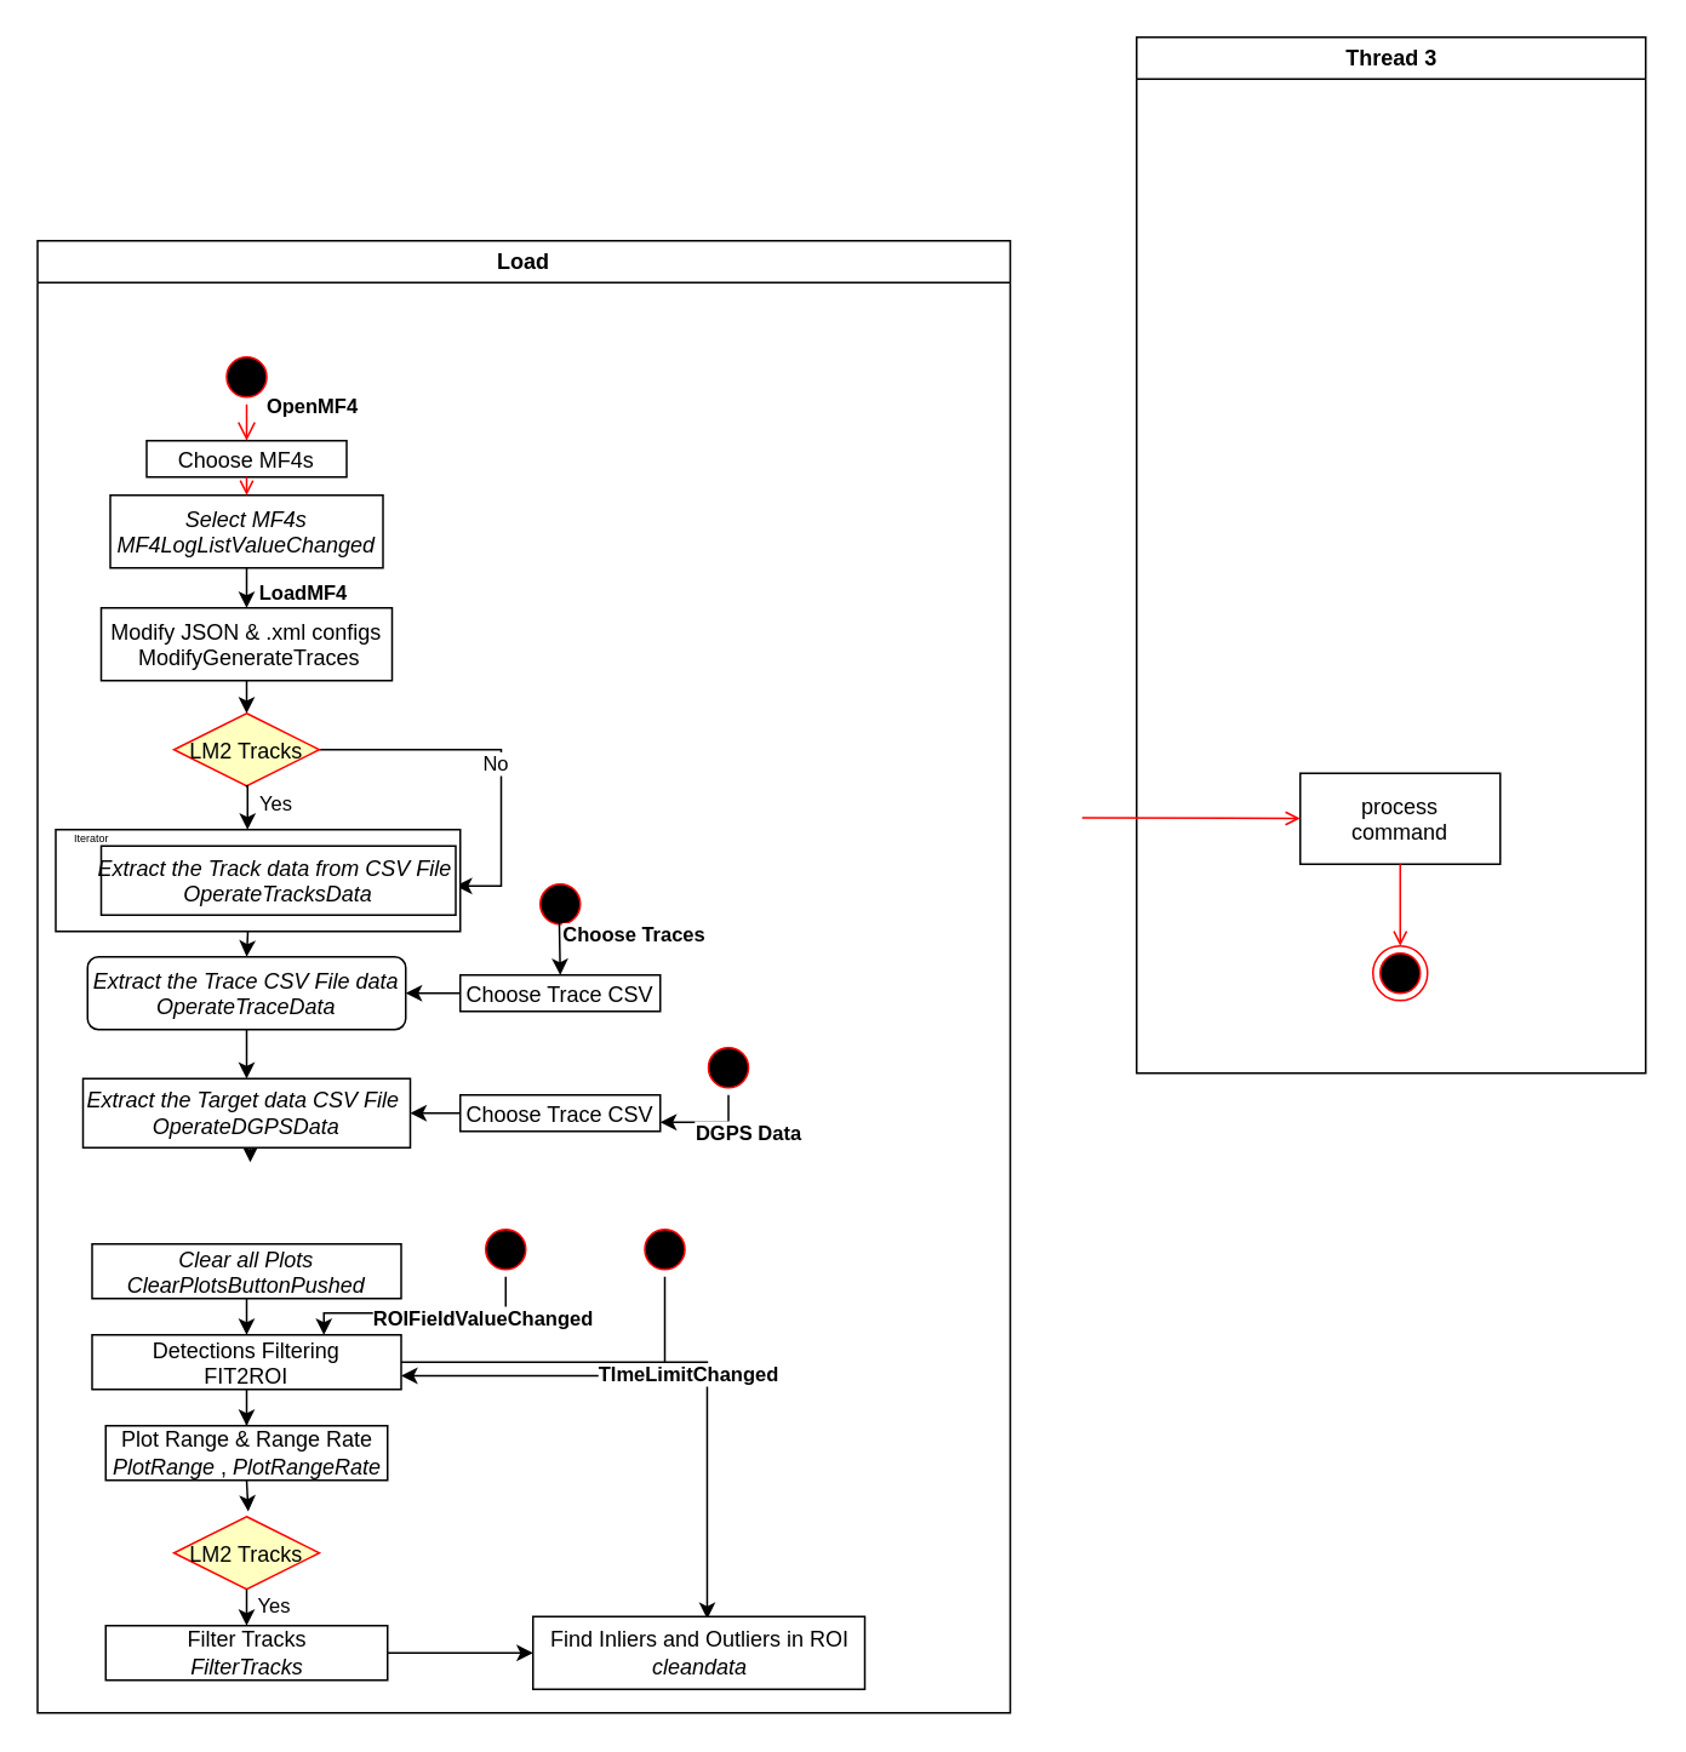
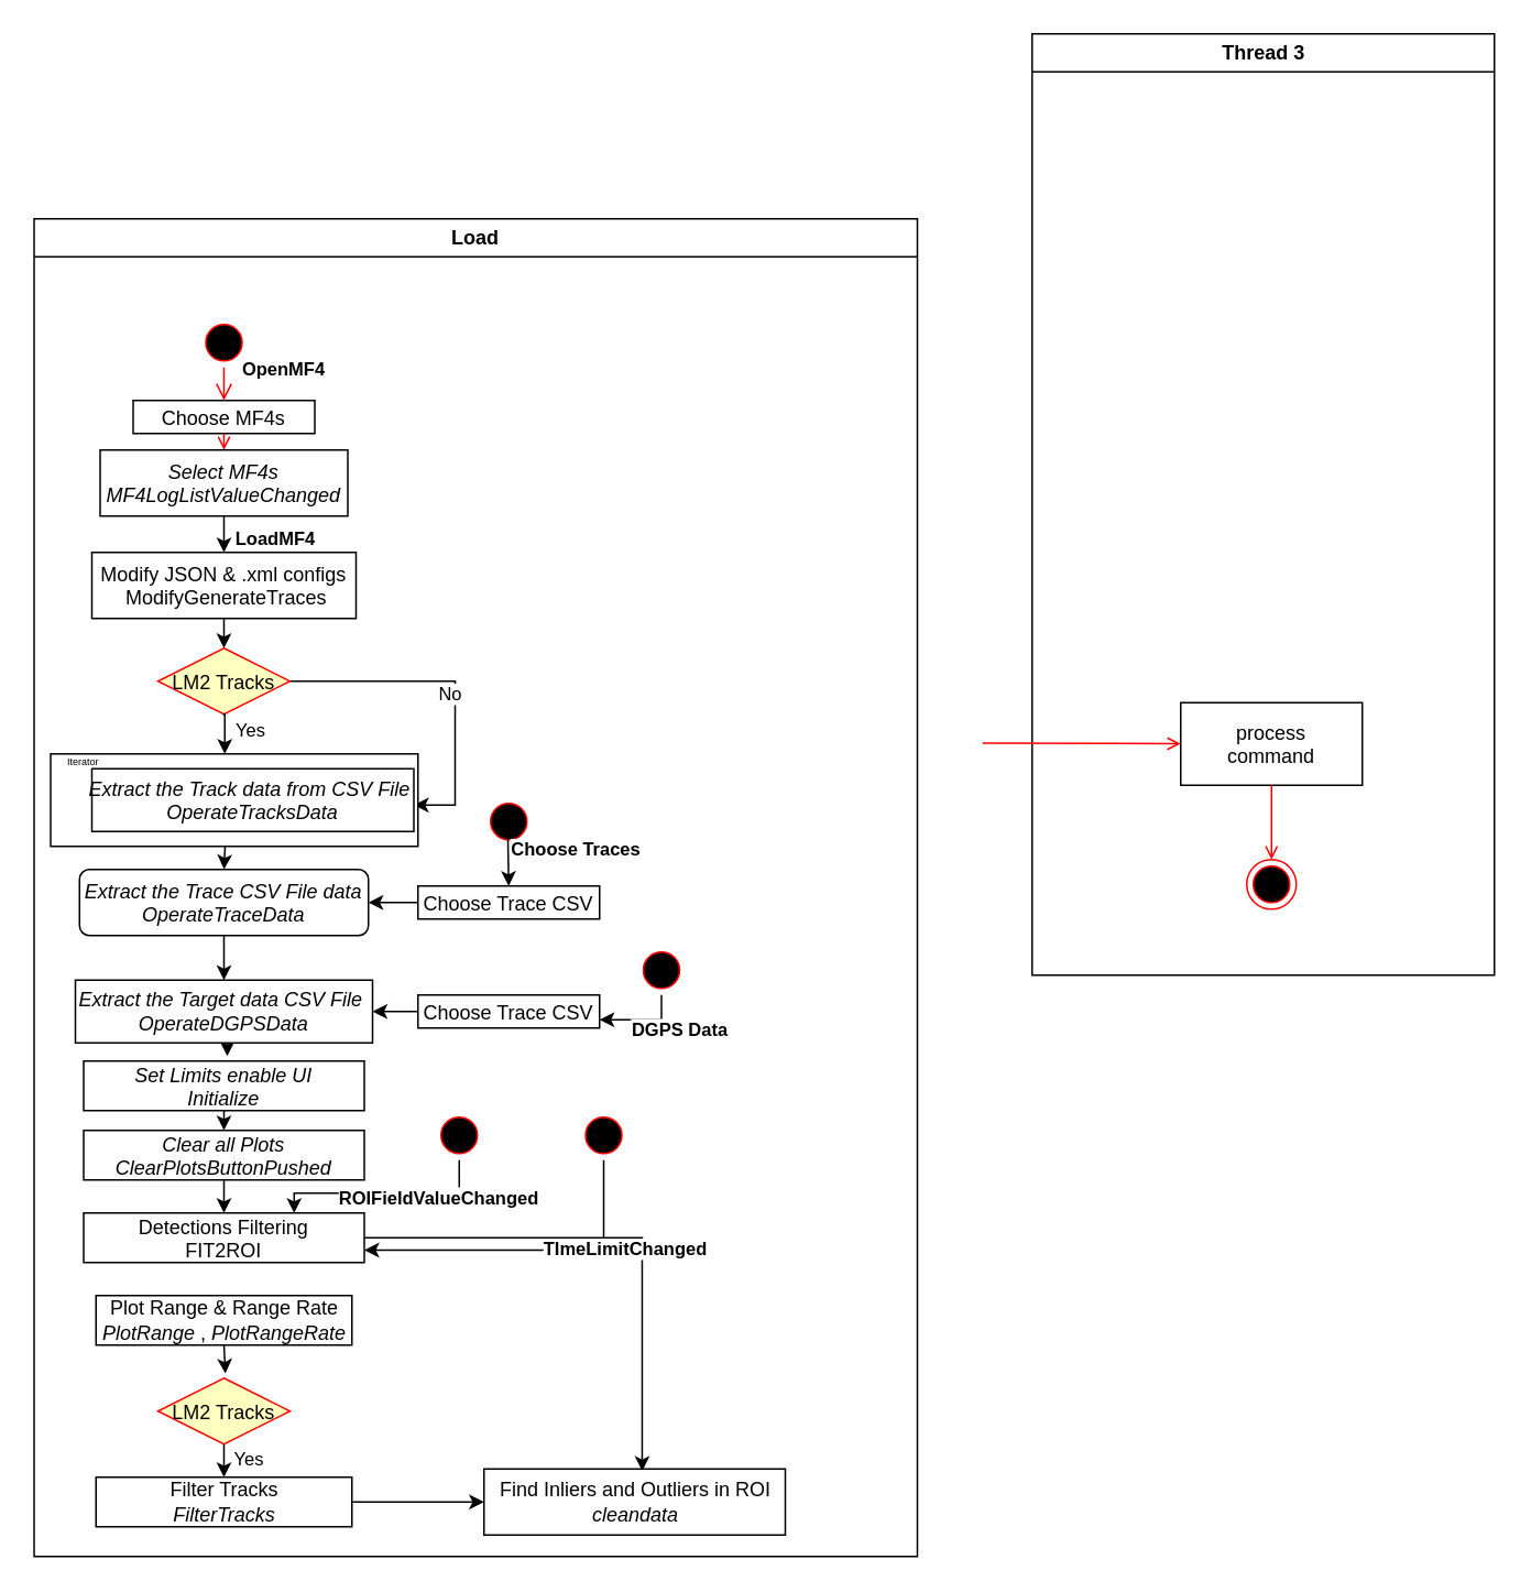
+ <mxCell id="50" value="Set Limits enable UI&#10;Initialize" style="fontStyle=2" vertex="1" parent="2"><mxGeometry x="30" y="510" width="170" height="30" as="geometry" /></mxCell>
+ <mxCell id="49" style="edgeStyle=orthogonalEdgeStyle;rounded=0;orthogonalLoop=1;jettySize=auto;html=1;exitX=0.5;exitY=1;exitDx=0;exitDy=0;entryX=0.5;entryY=0;entryDx=0;entryDy=0;" edge="1" parent="2" source="50" target="37"><mxGeometry relative="1" as="geometry" /></mxCell>
- <mxCell id="42" value="" style="edgeStyle=orthogonalEdgeStyle;rounded=0;orthogonalLoop=1;jettySize=auto;html=1;" edge="1" parent="2" source="39" target="41"><mxGeometry relative="1" as="geometry" /></mxCell>
